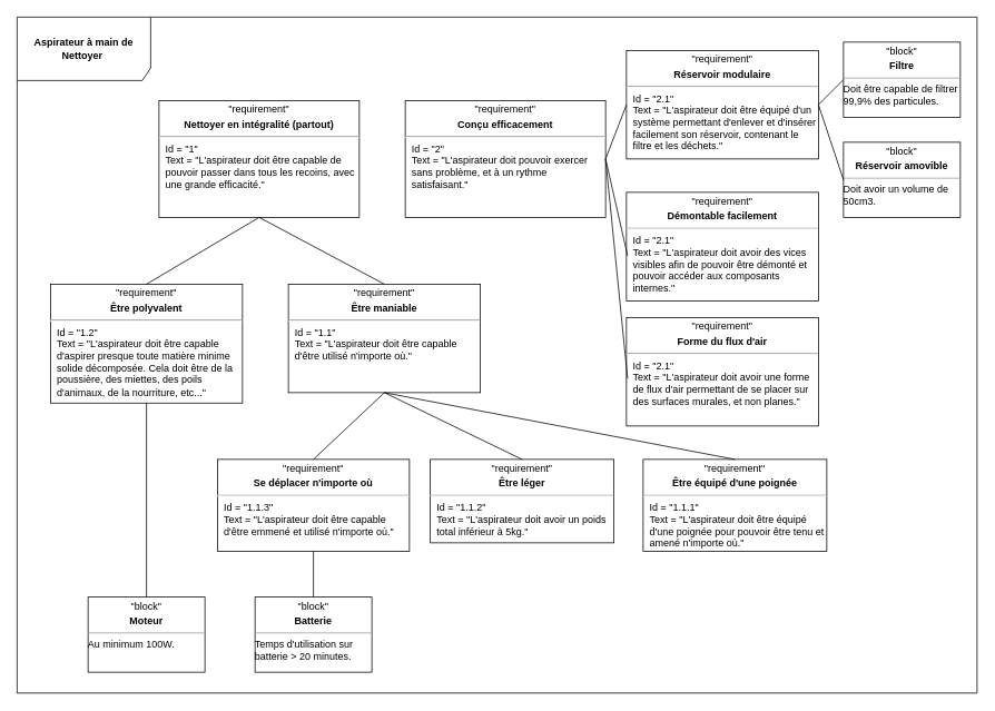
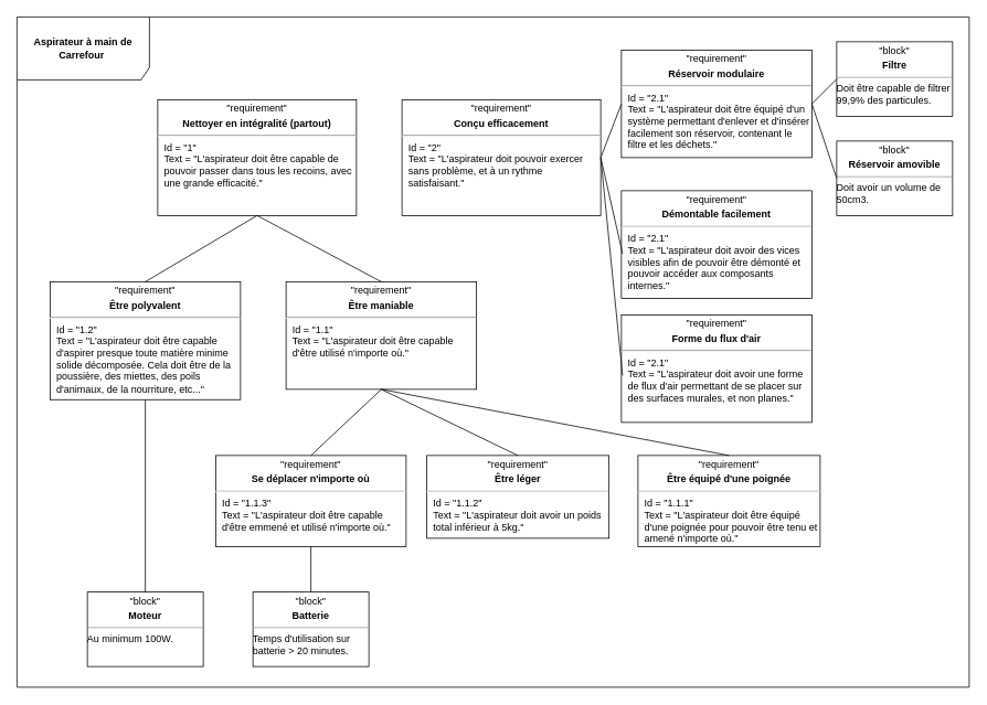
- <mxCell id="2" value="&lt;b&gt;Aspirateur à main de Nettoyer&amp;nbsp;&lt;/b&gt;" style="shape=umlFrame;whiteSpace=wrap;html=1;pointerEvents=0;width=160;height=76;" vertex="1" parent="1"><mxGeometry x="20" y="20" width="1150" height="810" as="geometry" /></mxCell>
+ <mxCell id="2" value="&lt;b&gt;Aspirateur à main de Carrefour&amp;nbsp;&lt;/b&gt;" style="shape=umlFrame;whiteSpace=wrap;html=1;pointerEvents=0;width=160;height=76;" vertex="1" parent="1"><mxGeometry x="20" y="20" width="1150" height="810" as="geometry" /></mxCell>
